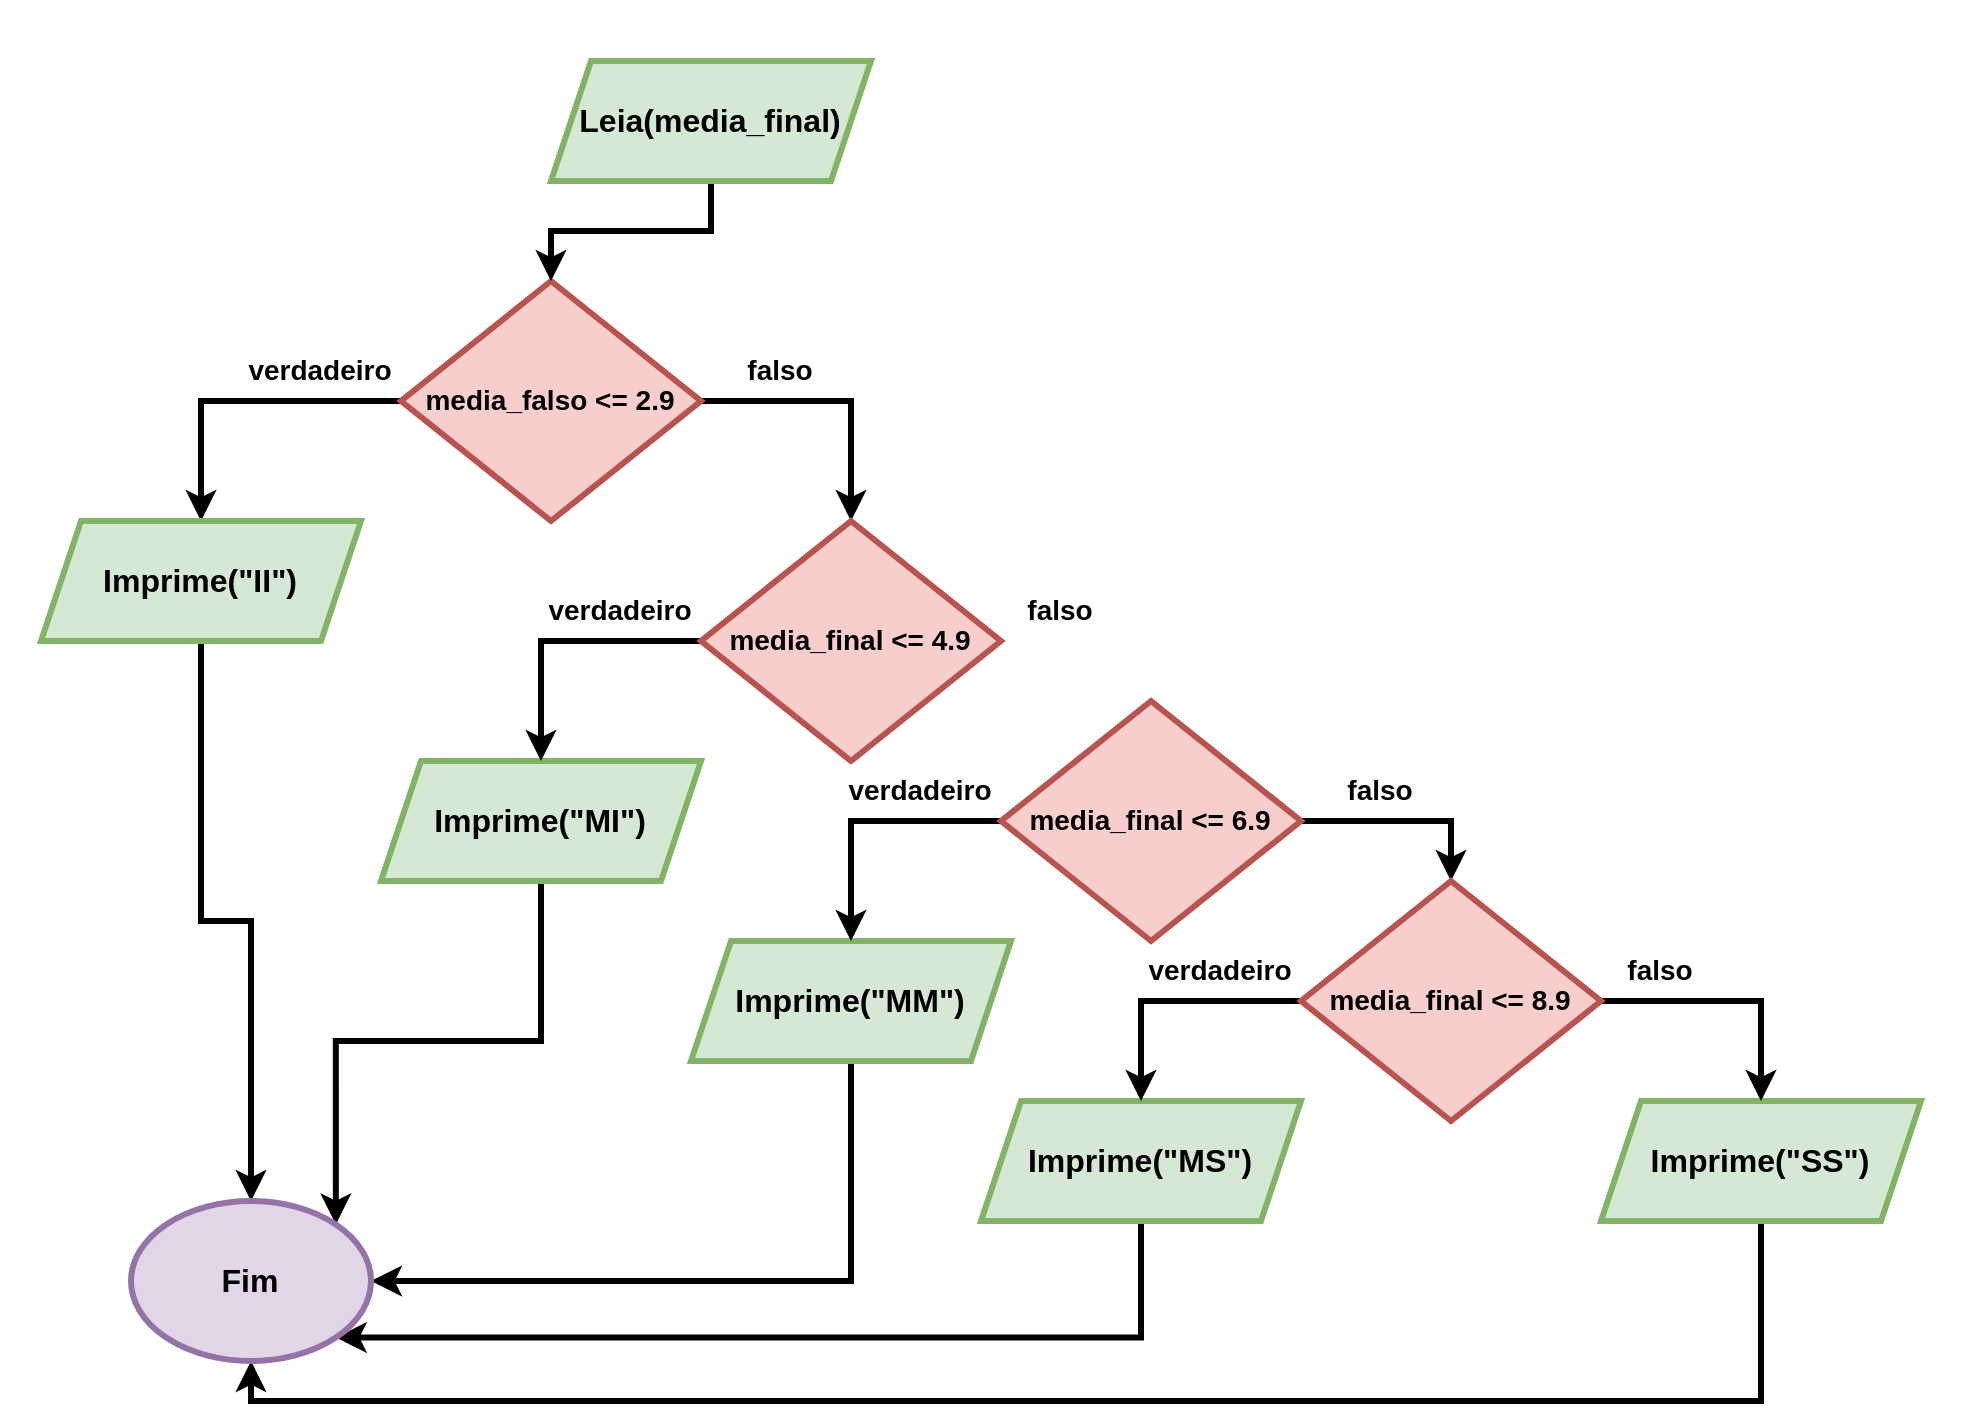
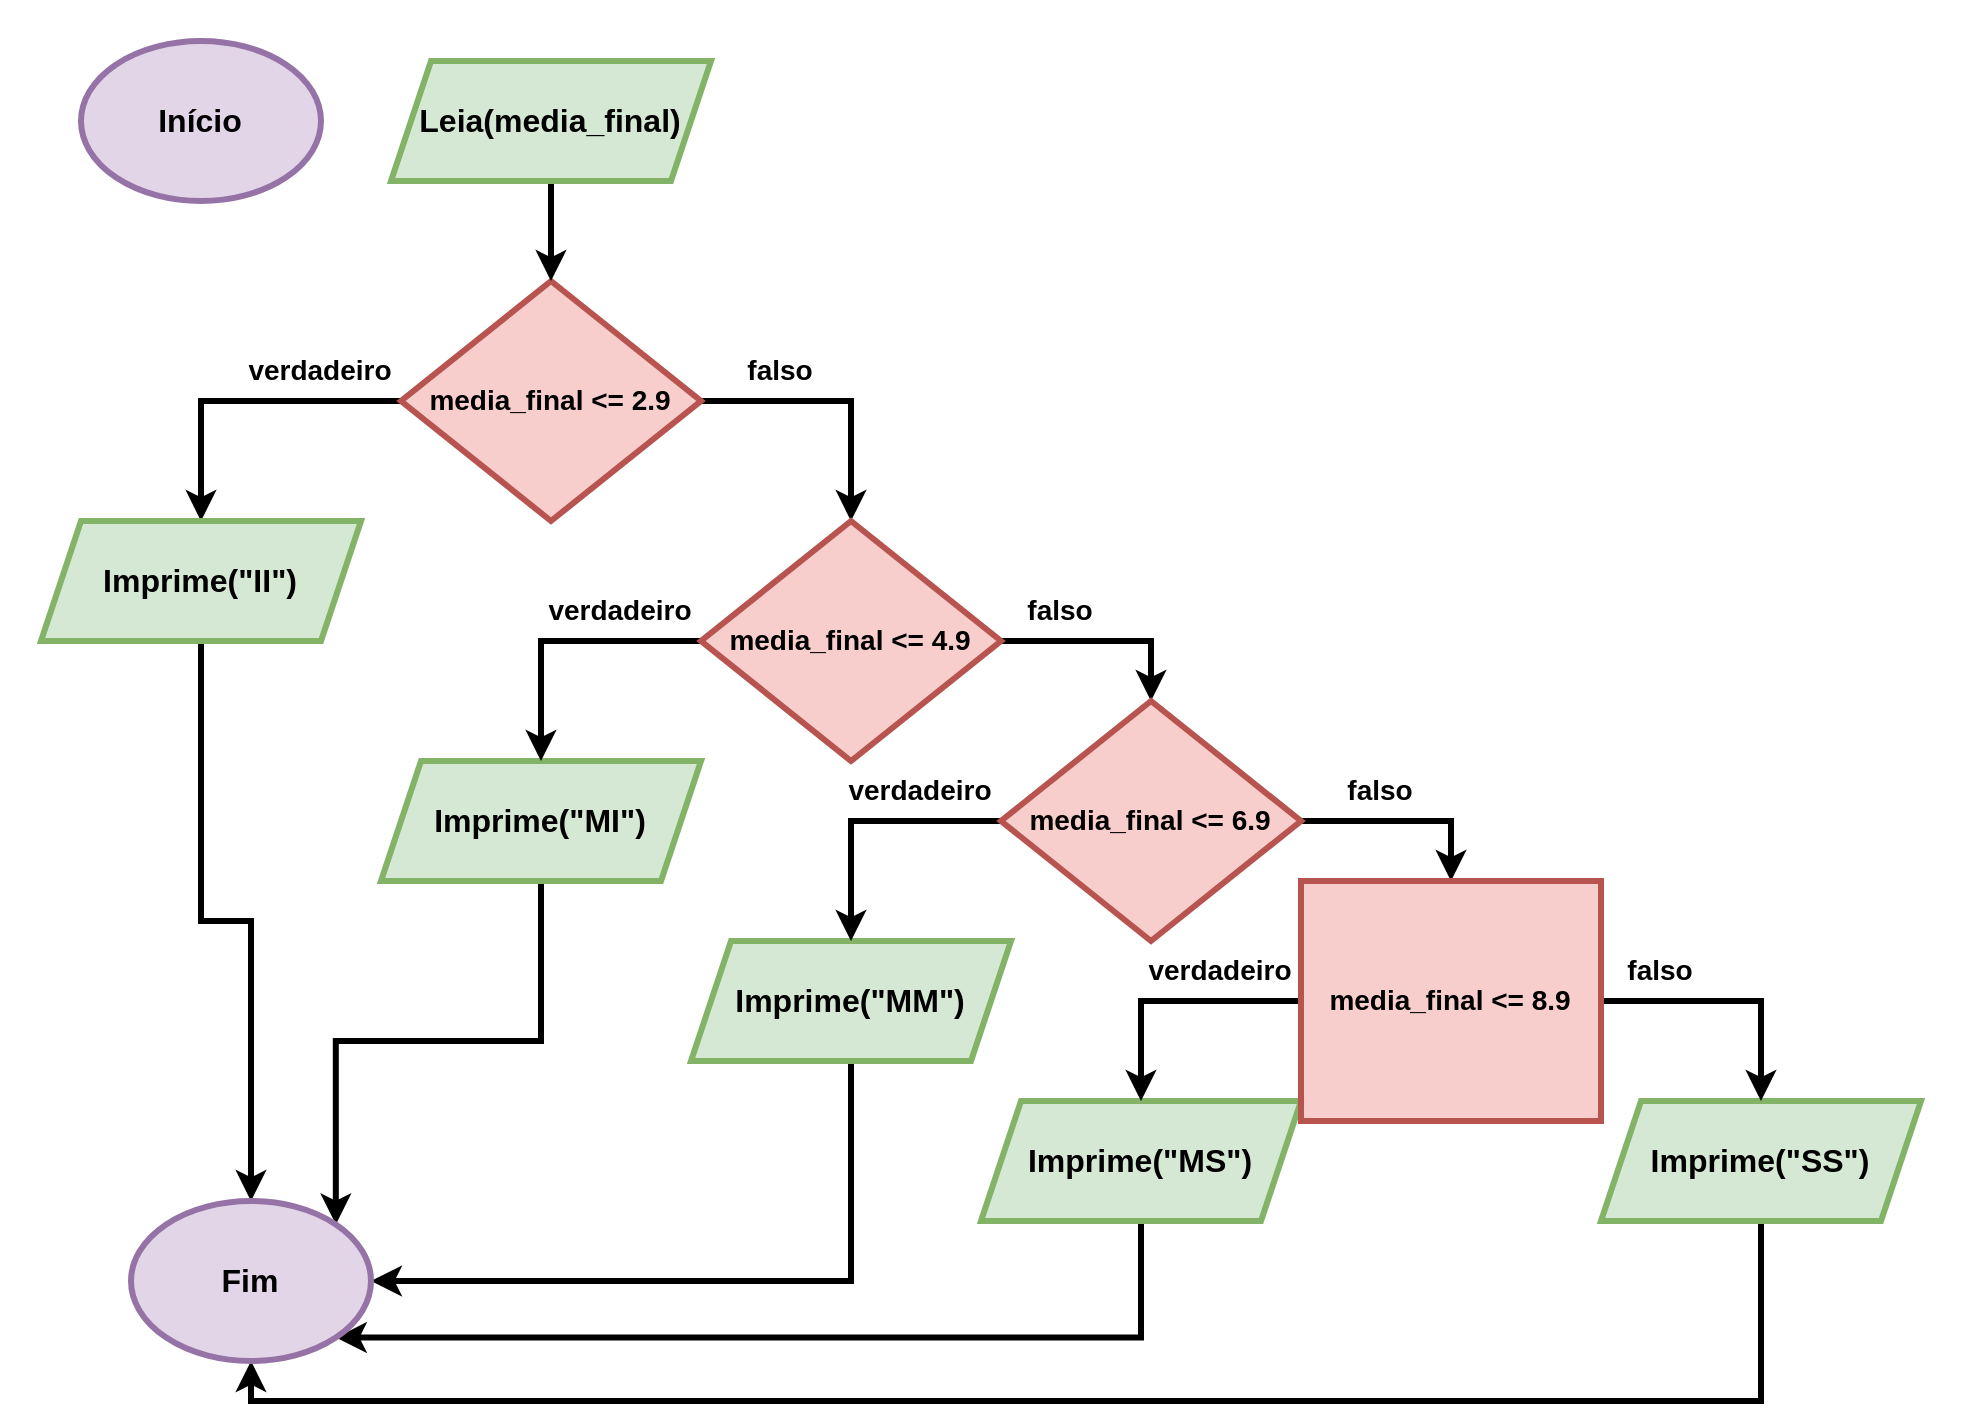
+ <mxCell id="17" value="Início" style="ellipse;whiteSpace=wrap;html=1;fontSize=16;fillColor=#e1d5e7;strokeColor=#9673a6;strokeWidth=3;fontStyle=1" vertex="1" parent="1"><mxGeometry x="40" width="120" height="80" as="geometry" y="20" /></mxCell>
- <mxCell id="16" value="Leia(media_final)" style="shape=parallelogram;perimeter=parallelogramPerimeter;whiteSpace=wrap;html=1;fixedSize=1;fontSize=16;fontStyle=1;strokeWidth=3;fillColor=#d5e8d4;strokeColor=#82b366;" vertex="1" parent="1"><mxGeometry x="275" y="30" width="160" height="60" as="geometry" /></mxCell>
+ <mxCell id="16" value="Leia(media_final)" style="shape=parallelogram;perimeter=parallelogramPerimeter;whiteSpace=wrap;html=1;fixedSize=1;fontSize=16;fontStyle=1;strokeWidth=3;fillColor=#d5e8d4;strokeColor=#82b366;" vertex="1" parent="1"><mxGeometry x="195" y="30" width="160" height="60" as="geometry" /></mxCell>
- <mxCell id="4" value="&lt;div style=&quot;font-size: 14px;&quot;&gt;media_falso &amp;lt;= 2.9&lt;/div&gt;" style="rhombus;whiteSpace=wrap;html=1;fontStyle=1;fontSize=14;strokeWidth=3;fillColor=#f8cecc;strokeColor=#b85450;" vertex="1" parent="1"><mxGeometry x="200" y="140" width="150" height="120" as="geometry" /></mxCell>
+ <mxCell id="4" value="&lt;div style=&quot;font-size: 14px;&quot;&gt;media_final &amp;lt;= 2.9&lt;/div&gt;" style="rhombus;whiteSpace=wrap;html=1;fontStyle=1;fontSize=14;strokeWidth=3;fillColor=#f8cecc;strokeColor=#b85450;" vertex="1" parent="1"><mxGeometry x="200" y="140" width="150" height="120" as="geometry" /></mxCell>
+ <mxCell id="28" style="edgeStyle=orthogonalEdgeStyle;rounded=0;orthogonalLoop=1;jettySize=auto;html=1;exitX=1;exitY=0.5;exitDx=0;exitDy=0;entryX=0.5;entryY=0;entryDx=0;entryDy=0;strokeWidth=3;" edge="1" parent="1" source="29" target="32"><mxGeometry relative="1" as="geometry"><mxPoint x="570" y="380" as="targetPoint" /></mxGeometry></mxCell>
- <mxCell id="35" value="&lt;div style=&quot;font-size: 14px;&quot;&gt;media_final &amp;lt;= 8.9&lt;/div&gt;" style="rhombus;whiteSpace=wrap;html=1;fontStyle=1;fontSize=14;strokeWidth=3;fillColor=#f8cecc;strokeColor=#b85450;" vertex="1" parent="1"><mxGeometry x="650" y="440" width="150" height="120" as="geometry" /></mxCell>
+ <mxCell id="35" value="&lt;div style=&quot;font-size: 14px;&quot;&gt;media_final &amp;lt;= 8.9&lt;/div&gt;" style="whiteSpace=wrap;html=1;fontStyle=1;fontSize=14;strokeWidth=3;fillColor=#f8cecc;strokeColor=#b85450;rounded=0;" vertex="1" parent="1"><mxGeometry x="650" y="440" width="150" height="120" as="geometry" /></mxCell>
